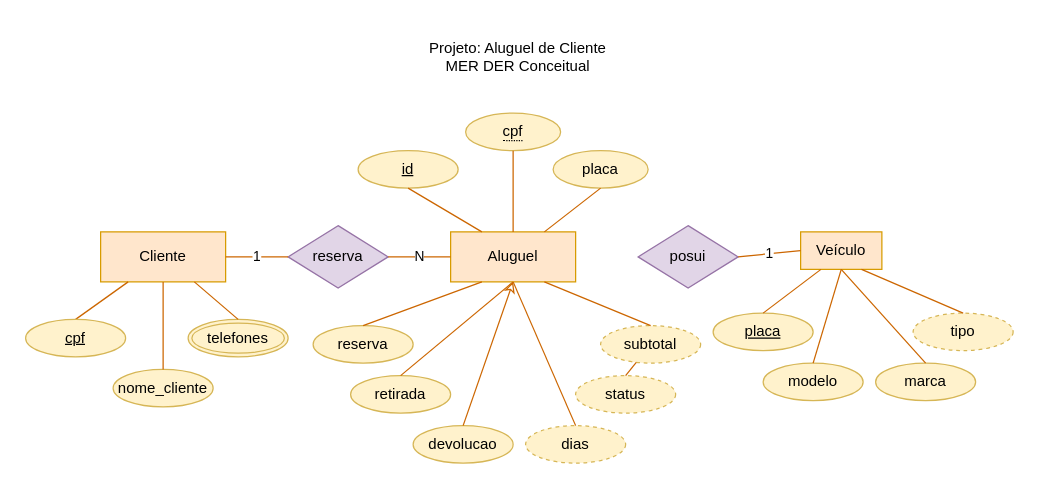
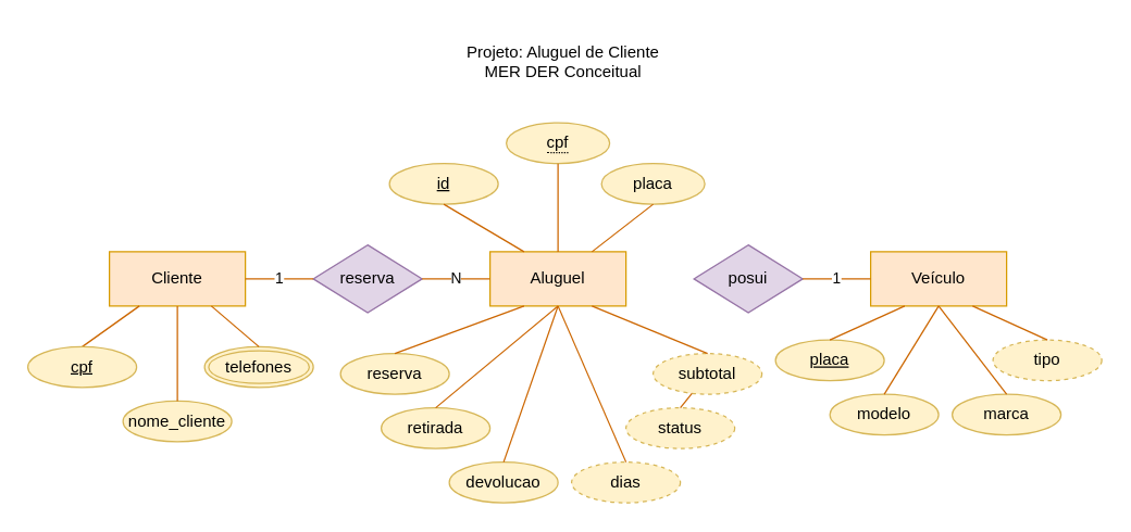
- <mxCell id="4" value="Veículo" style="whiteSpace=wrap;html=1;align=center;fillColor=#ffe6cc;strokeColor=#d79b00;" vertex="1" parent="1"><mxGeometry x="640" y="185" width="65" height="30" as="geometry" /></mxCell>
+ <mxCell id="4" value="Veículo" style="whiteSpace=wrap;html=1;align=center;fillColor=#ffe6cc;strokeColor=#d79b00;" vertex="1" parent="1"><mxGeometry x="640" y="185" width="100" height="40" as="geometry" /></mxCell>
- <mxCell id="28" style="rounded=0;orthogonalLoop=1;jettySize=auto;html=1;exitX=0.5;exitY=0;exitDx=0;exitDy=0;endArrow=classic;endFill=0;entryX=0.5;entryY=1;entryDx=0;entryDy=0;strokeColor=#CC6600;" edge="1" parent="1" source="22" target="5"><mxGeometry relative="1" as="geometry"><mxPoint x="330" y="310" as="sourcePoint" /><mxPoint x="405" y="245" as="targetPoint" /></mxGeometry></mxCell>
+ <mxCell id="28" style="rounded=0;orthogonalLoop=1;jettySize=auto;html=1;exitX=0.5;exitY=0;exitDx=0;exitDy=0;endArrow=none;endFill=0;entryX=0.5;entryY=1;entryDx=0;entryDy=0;strokeColor=#CC6600;" edge="1" parent="1" source="22" target="5"><mxGeometry relative="1" as="geometry"><mxPoint x="330" y="310" as="sourcePoint" /><mxPoint x="405" y="245" as="targetPoint" /></mxGeometry></mxCell>
